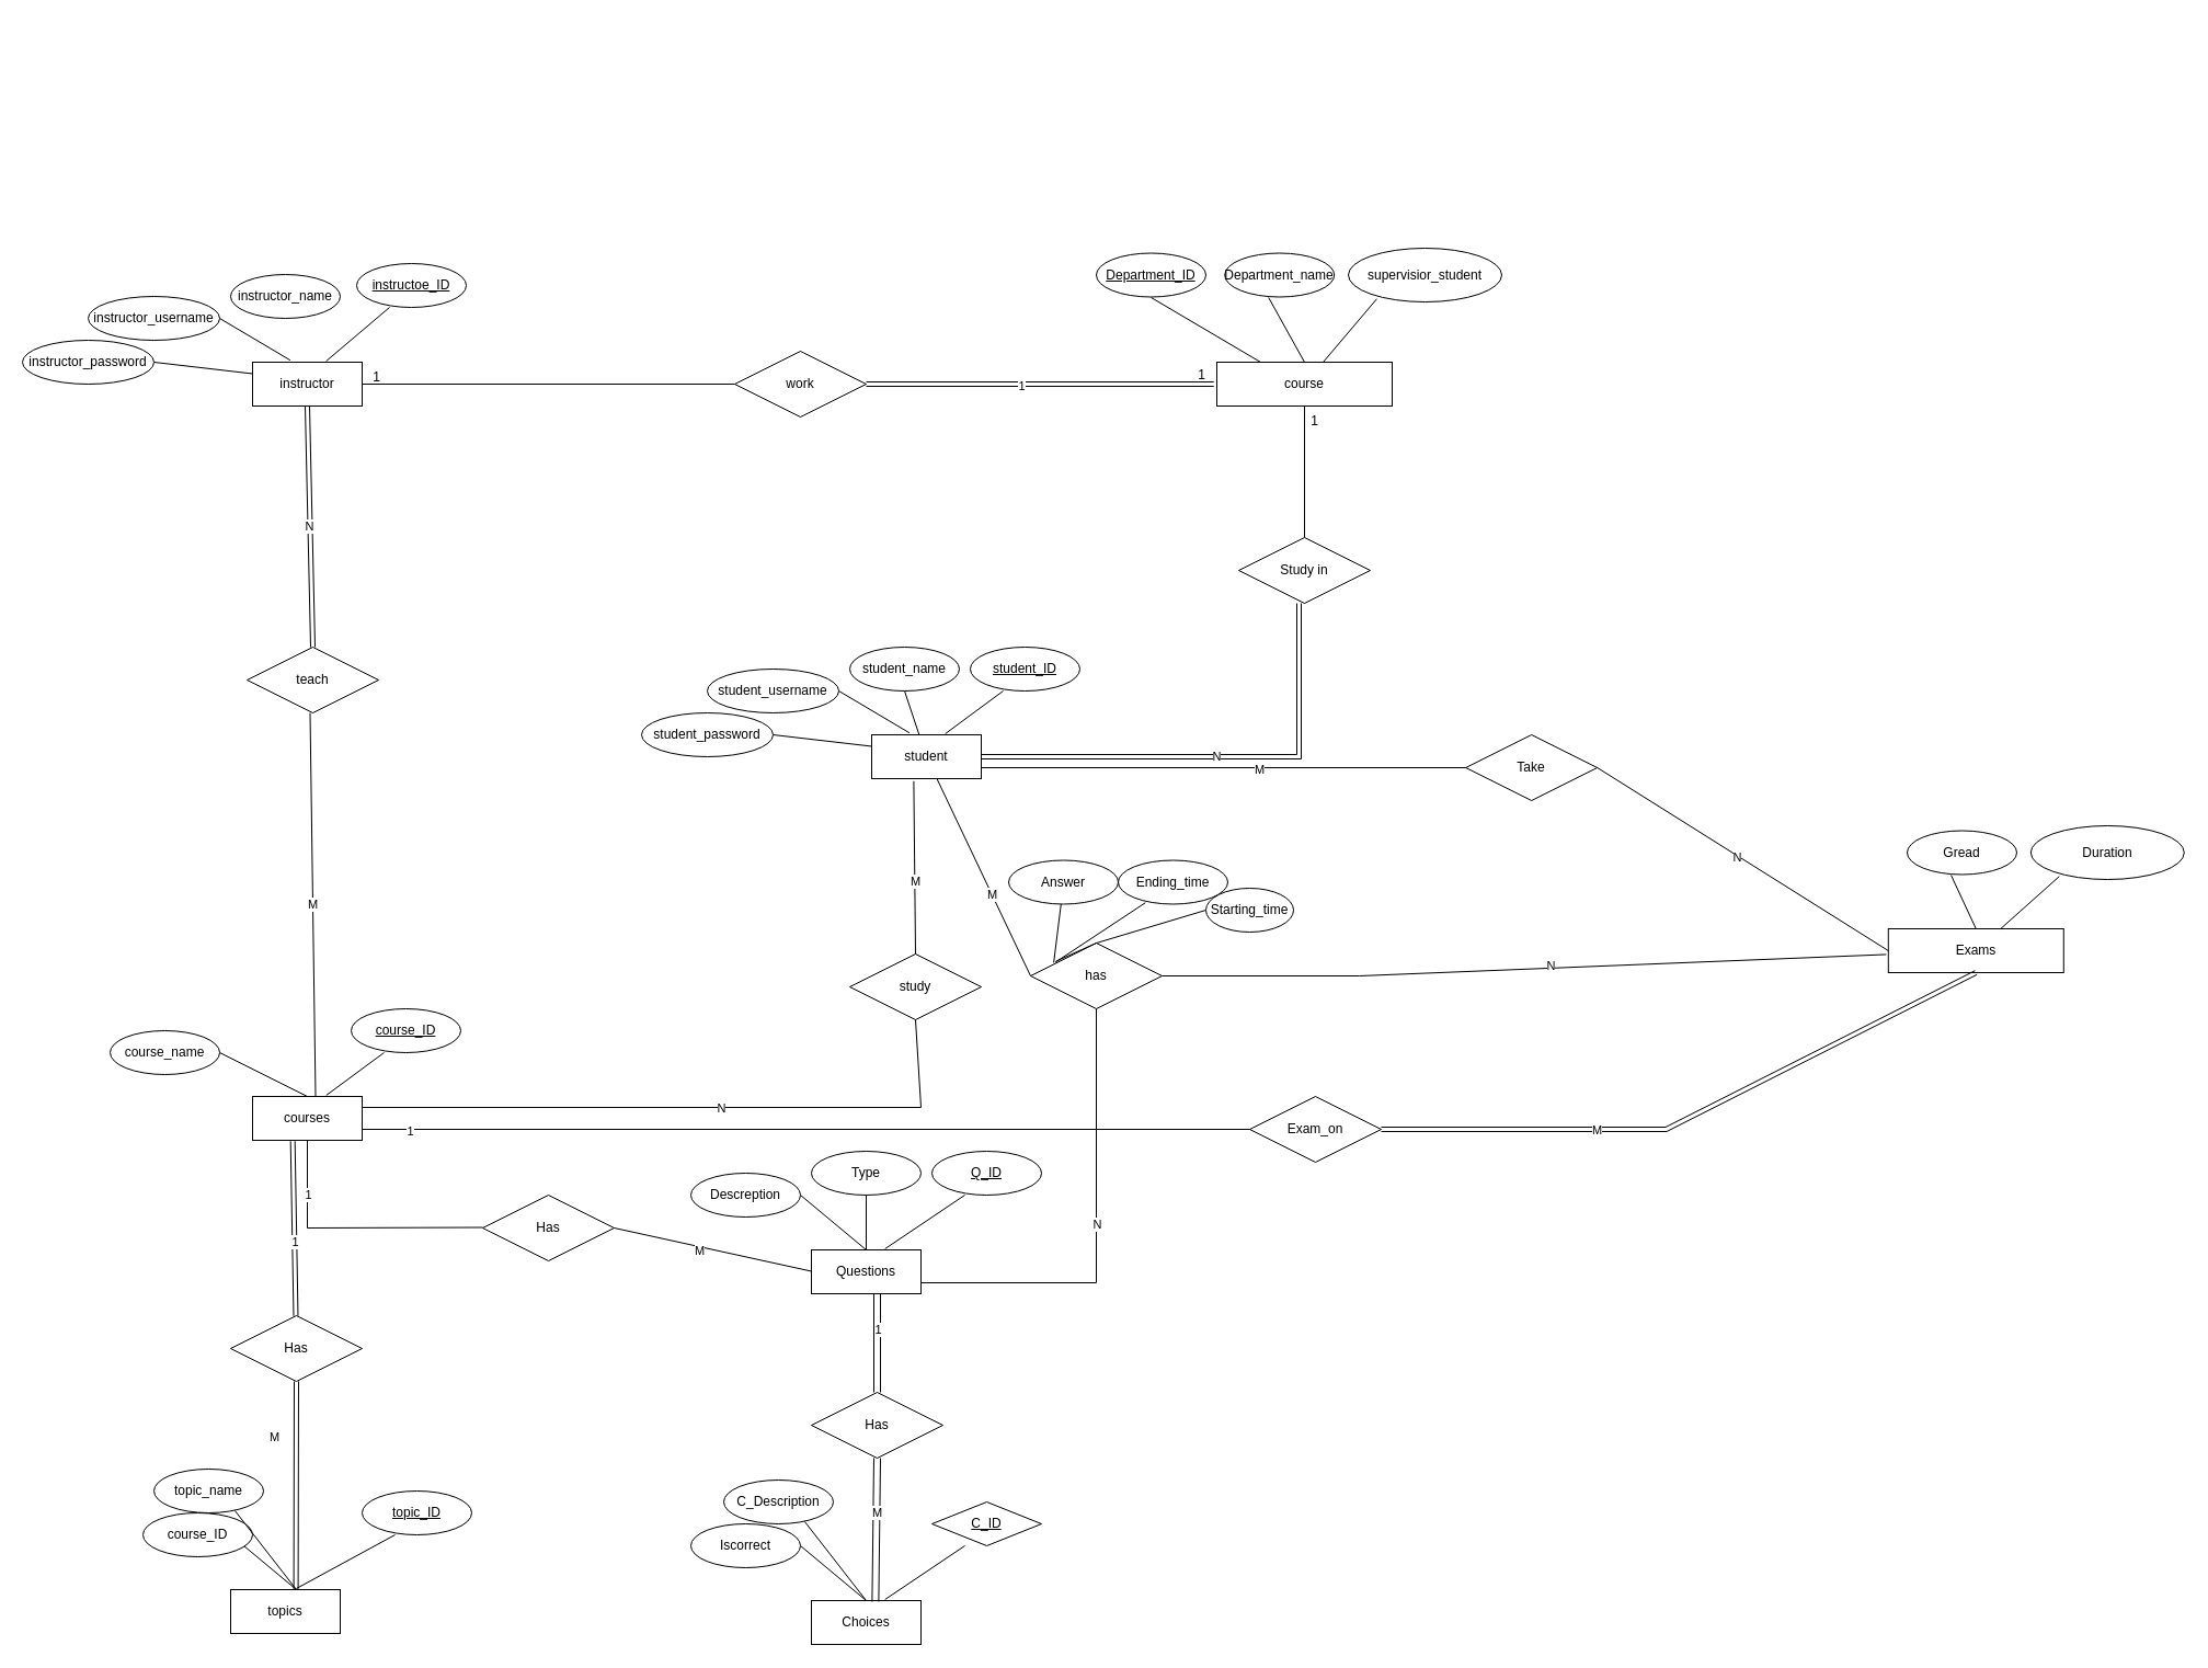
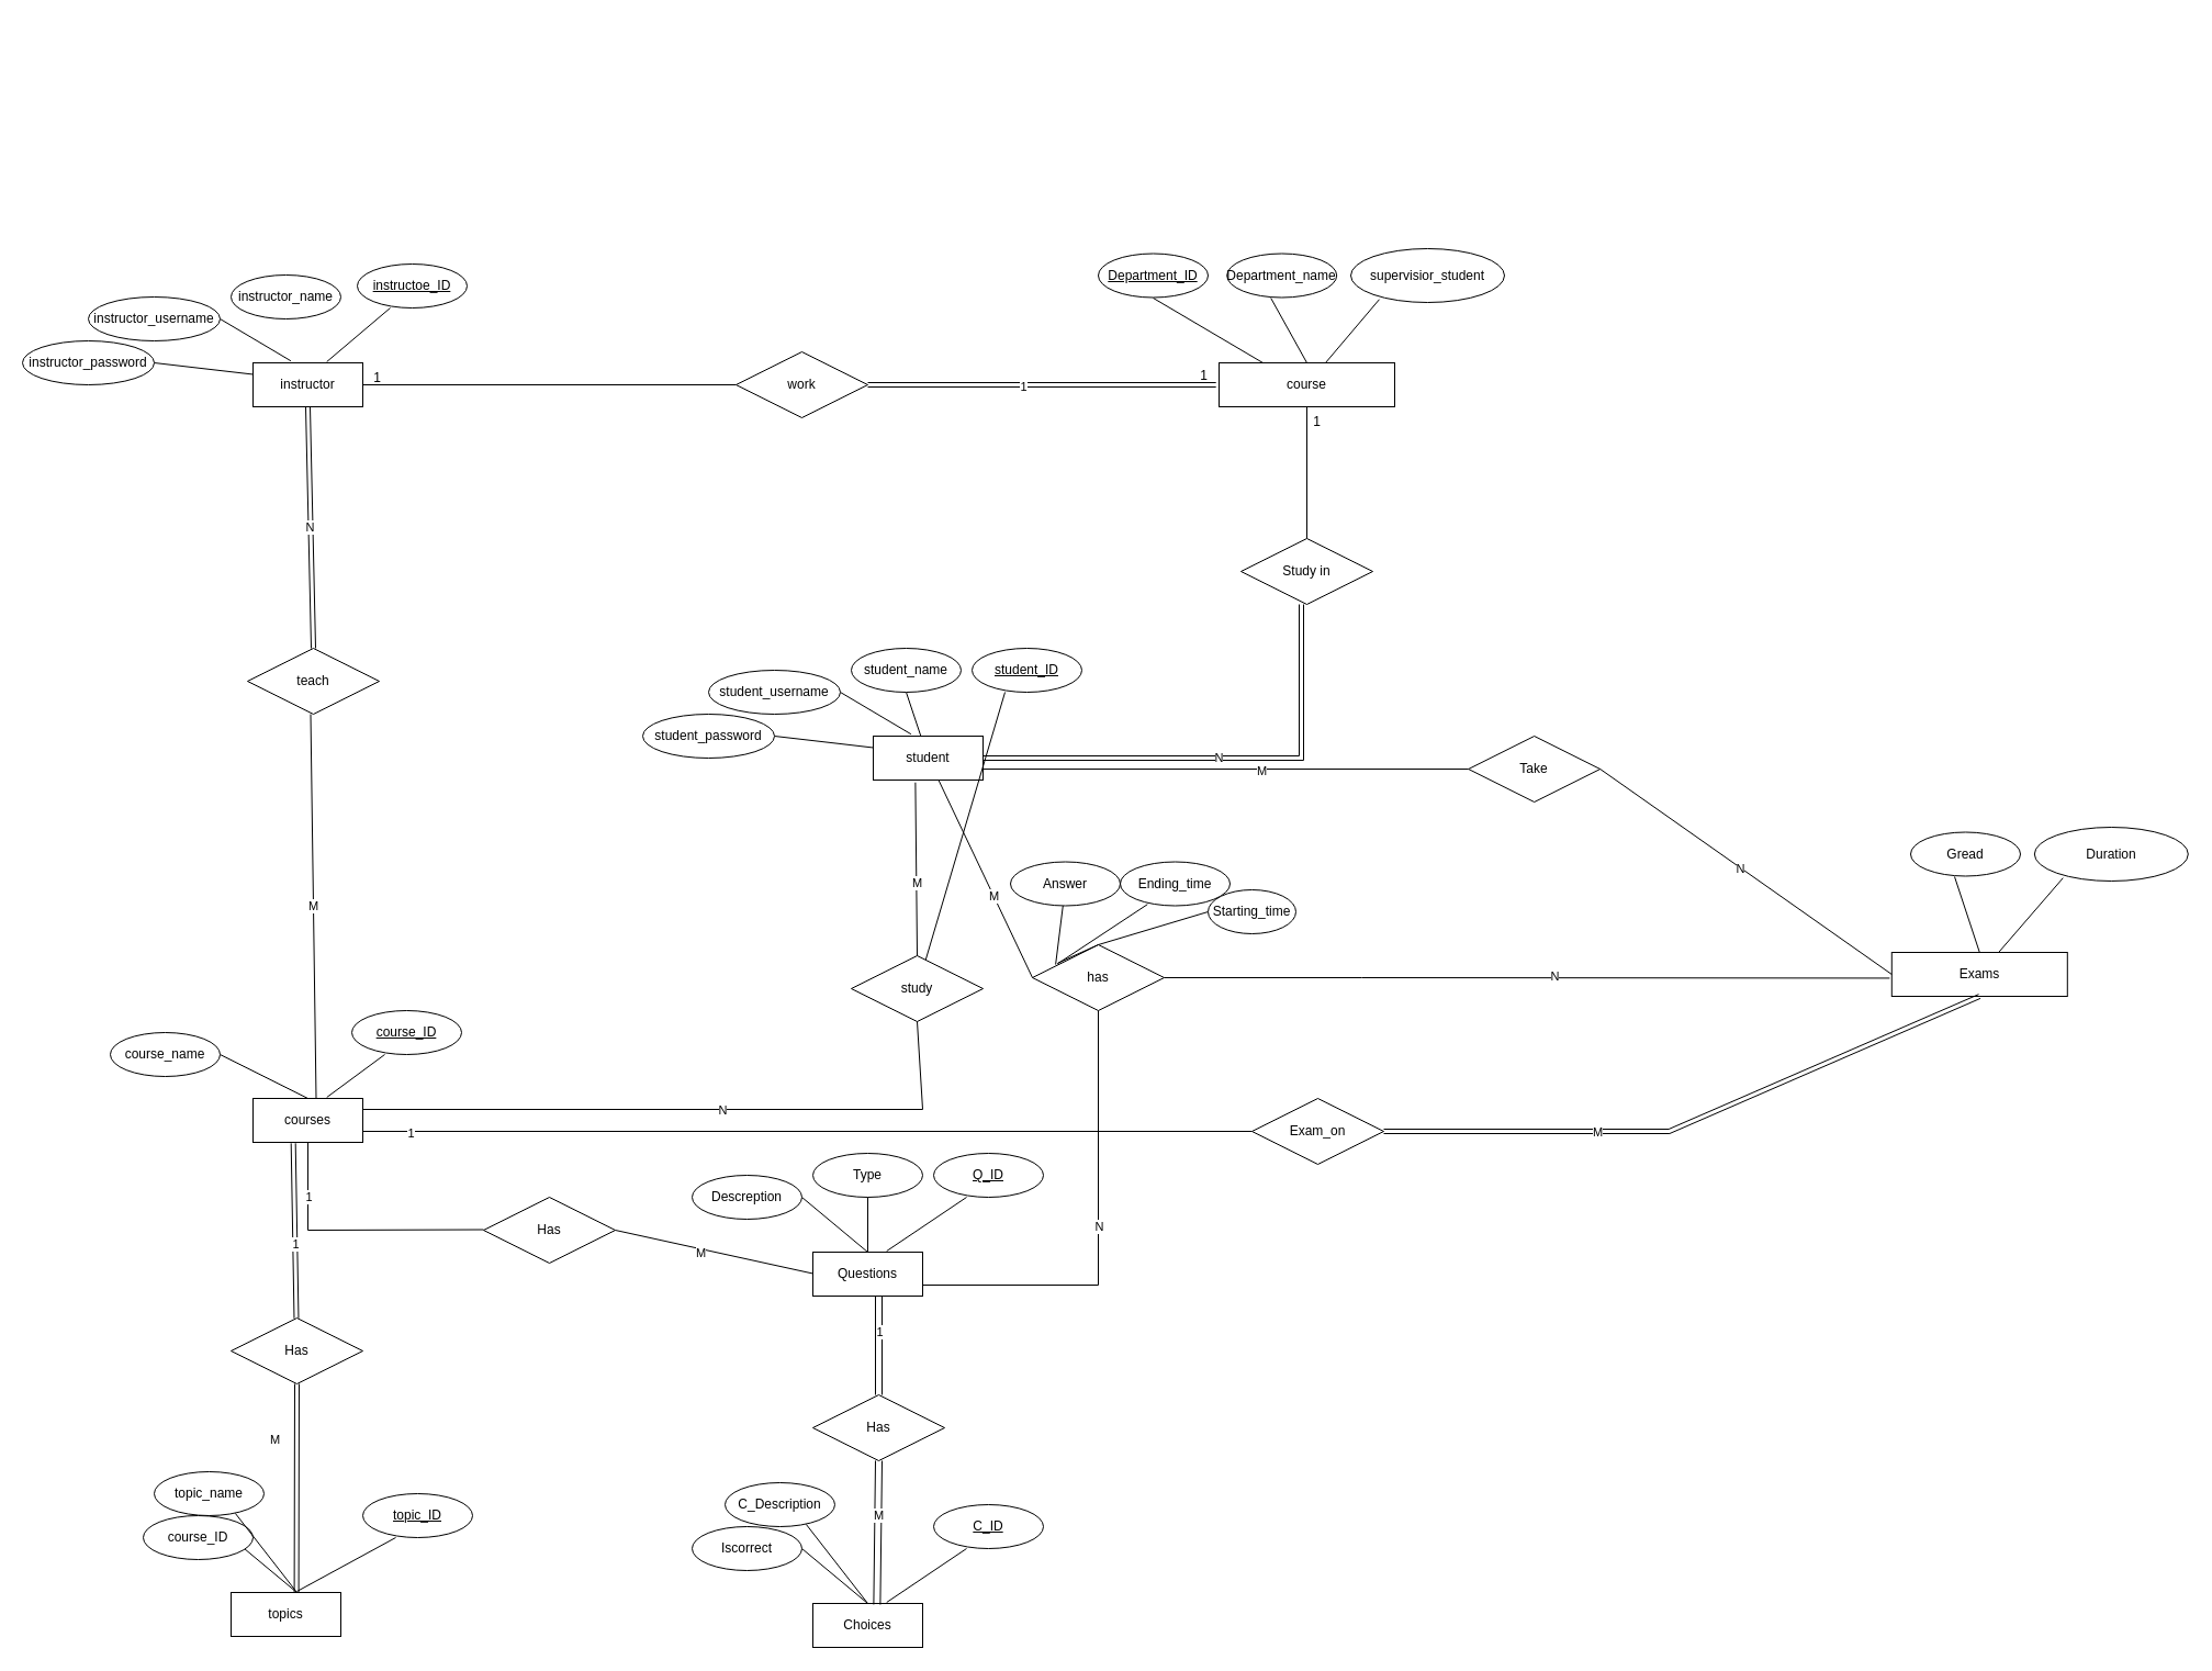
- <mxCell id="44" value="" style="endArrow=none;html=1;rounded=0;exitX=0.3;exitY=1;exitDx=0;exitDy=0;exitPerimeter=0;entryX=0.672;entryY=-0.025;entryDx=0;entryDy=0;entryPerimeter=0;" edge="1" parent="1" source="43" target="36"><mxGeometry relative="1" as="geometry"><mxPoint x="825" y="820" as="sourcePoint" /><mxPoint x="985" y="820" as="targetPoint" /></mxGeometry></mxCell>
+ <mxCell id="44" value="" style="endArrow=none;html=1;rounded=0;exitX=0.3;exitY=1;exitDx=0;exitDy=0;exitPerimeter=0;" edge="1" parent="1" source="43" target="52"><mxGeometry relative="1" as="geometry"><mxPoint x="825" y="820" as="sourcePoint" /><mxPoint x="985" y="820" as="targetPoint" /></mxGeometry></mxCell>
- <mxCell id="57" value="Exams" style="whiteSpace=wrap;html=1;align=center;" vertex="1" parent="1"><mxGeometry x="1722.8" y="847" width="160" height="40" as="geometry" /></mxCell>
+ <mxCell id="57" value="Exams" style="whiteSpace=wrap;html=1;align=center;" vertex="1" parent="1"><mxGeometry x="1722.8" y="867" width="160" height="40" as="geometry" /></mxCell>
- <mxCell id="105" value="C_ID" style="rhombus;whiteSpace=wrap;html=1;align=center;fontStyle=4;" vertex="1" parent="1"><mxGeometry x="850" y="1370" width="100" height="40" as="geometry" /></mxCell>
+ <mxCell id="105" value="C_ID" style="ellipse;whiteSpace=wrap;html=1;align=center;fontStyle=4;" vertex="1" parent="1"><mxGeometry x="850" y="1370" width="100" height="40" as="geometry" /></mxCell>
